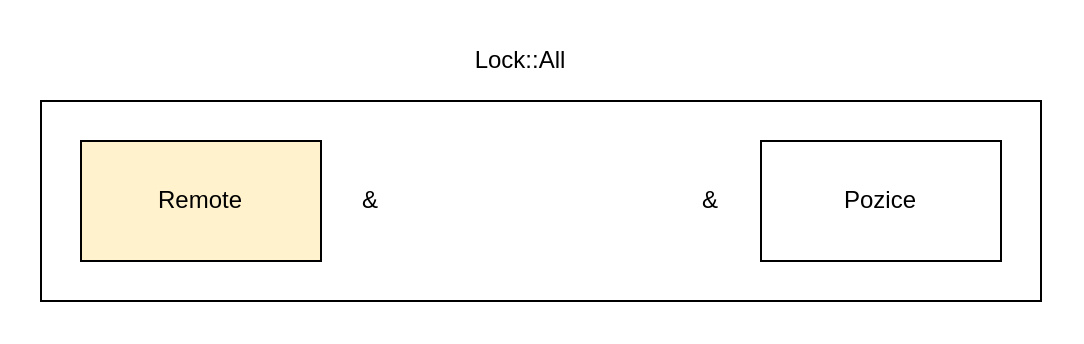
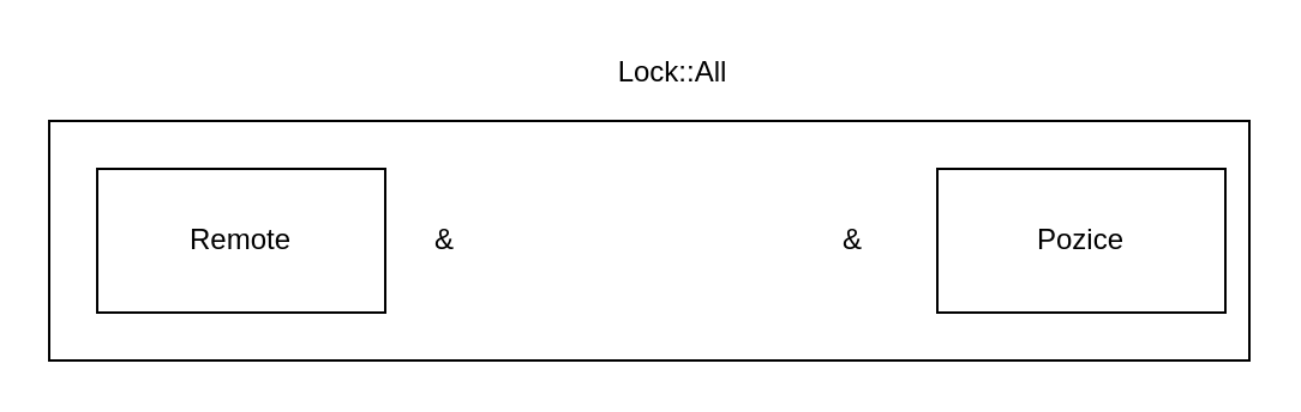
- <mxCell id="5" value="Lock::All" style="text;html=1;strokeColor=none;fillColor=none;align=center;verticalAlign=middle;whiteSpace=wrap;rounded=0;" vertex="1" parent="1"><mxGeometry x="240" y="20" width="40" height="20" as="geometry" /></mxCell>
+ <mxCell id="5" value="Lock::All" style="text;html=1;strokeColor=none;fillColor=none;align=center;verticalAlign=middle;whiteSpace=wrap;rounded=0;" vertex="1" parent="1"><mxGeometry x="260" y="20" width="40" height="20" as="geometry" /></mxCell>
- <mxCell id="3" value="Remote" style="rounded=0;whiteSpace=wrap;html=1;fillColor=#fff2cc;" vertex="1" parent="1"><mxGeometry x="40" y="70" width="120" height="60" as="geometry" /></mxCell>
+ <mxCell id="3" value="Remote" style="rounded=0;whiteSpace=wrap;html=1;" vertex="1" parent="1"><mxGeometry x="40" y="70" width="120" height="60" as="geometry" /></mxCell>
- <mxCell id="4" value="Pozice" style="rounded=0;whiteSpace=wrap;html=1;" vertex="1" parent="1"><mxGeometry x="380" y="70" width="120" height="60" as="geometry" /></mxCell>
+ <mxCell id="4" value="Pozice" style="rounded=0;whiteSpace=wrap;html=1;" vertex="1" parent="1"><mxGeometry x="390" y="70" width="120" height="60" as="geometry" /></mxCell>
